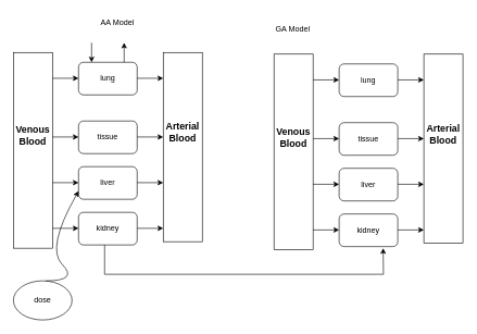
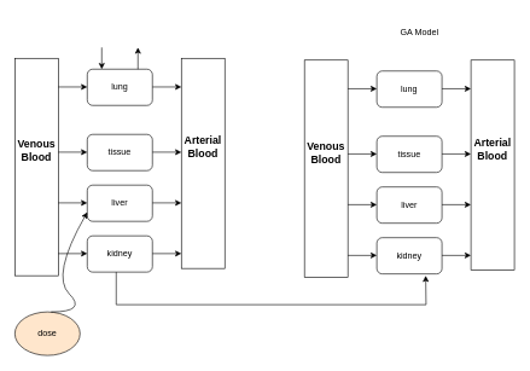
- <mxCell id="32" value="AA Model" style="text;strokeColor=none;align=center;fillColor=none;html=1;verticalAlign=middle;whiteSpace=wrap;rounded=0;" vertex="1" parent="1"><mxGeometry x="150" y="20" width="60" height="30" as="geometry" /></mxCell>
- <mxCell id="33" value="GA Model" style="text;strokeColor=none;align=center;fillColor=none;html=1;verticalAlign=middle;whiteSpace=wrap;rounded=0;" vertex="1" parent="1"><mxGeometry x="419" y="30" width="60" height="30" as="geometry" /></mxCell>
+ <mxCell id="33" value="GA Model" style="text;strokeColor=none;align=center;fillColor=none;html=1;verticalAlign=middle;whiteSpace=wrap;rounded=0;" vertex="1" parent="1"><mxGeometry x="549" y="30" width="60" height="30" as="geometry" /></mxCell>
- <mxCell id="34" value="dose" style="ellipse;whiteSpace=wrap;html=1;" vertex="1" parent="1"><mxGeometry x="20" y="430" width="90" height="60" as="geometry" /></mxCell>
+ <mxCell id="34" value="dose" style="ellipse;whiteSpace=wrap;html=1;fillColor=#ffe6cc;" vertex="1" parent="1"><mxGeometry x="20" y="430" width="90" height="60" as="geometry" /></mxCell>
